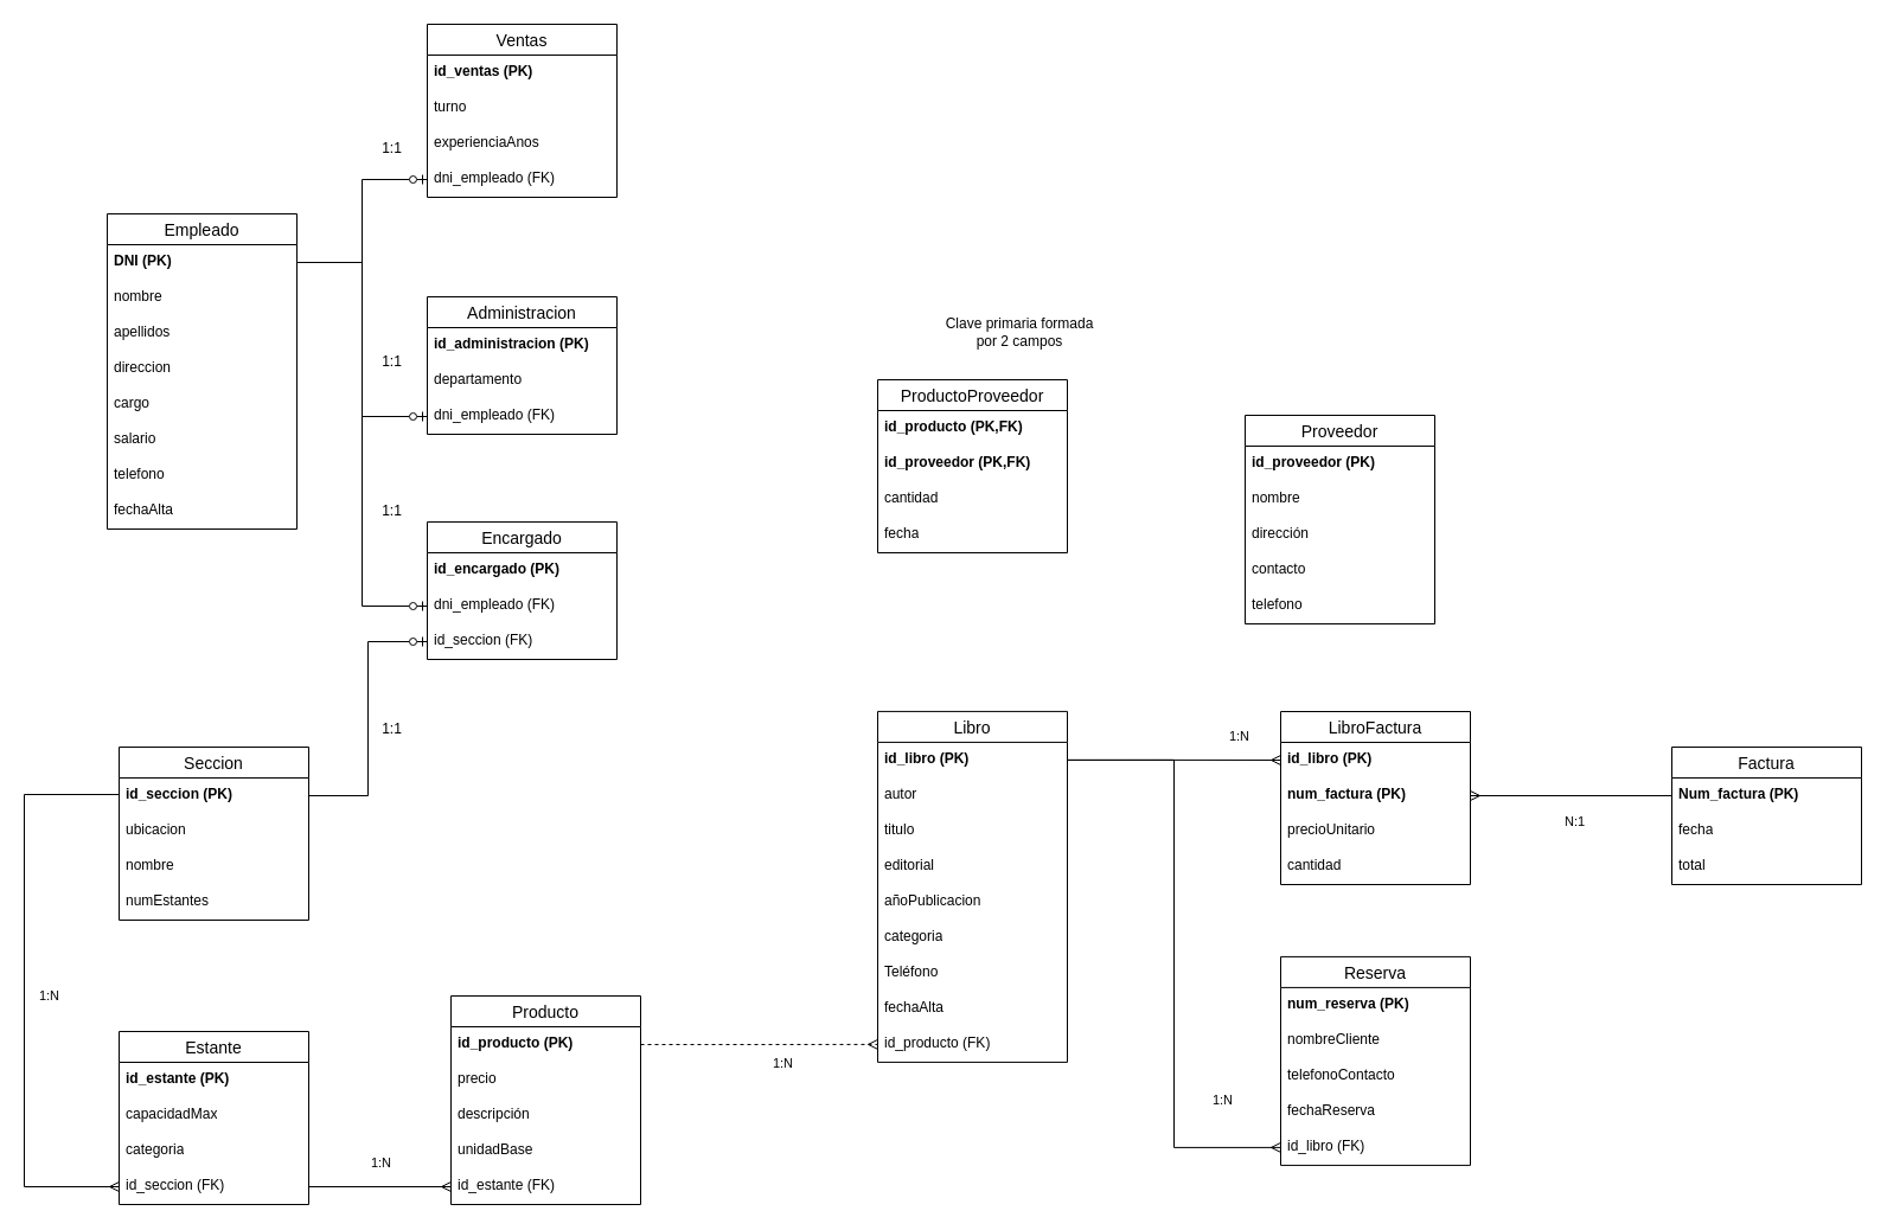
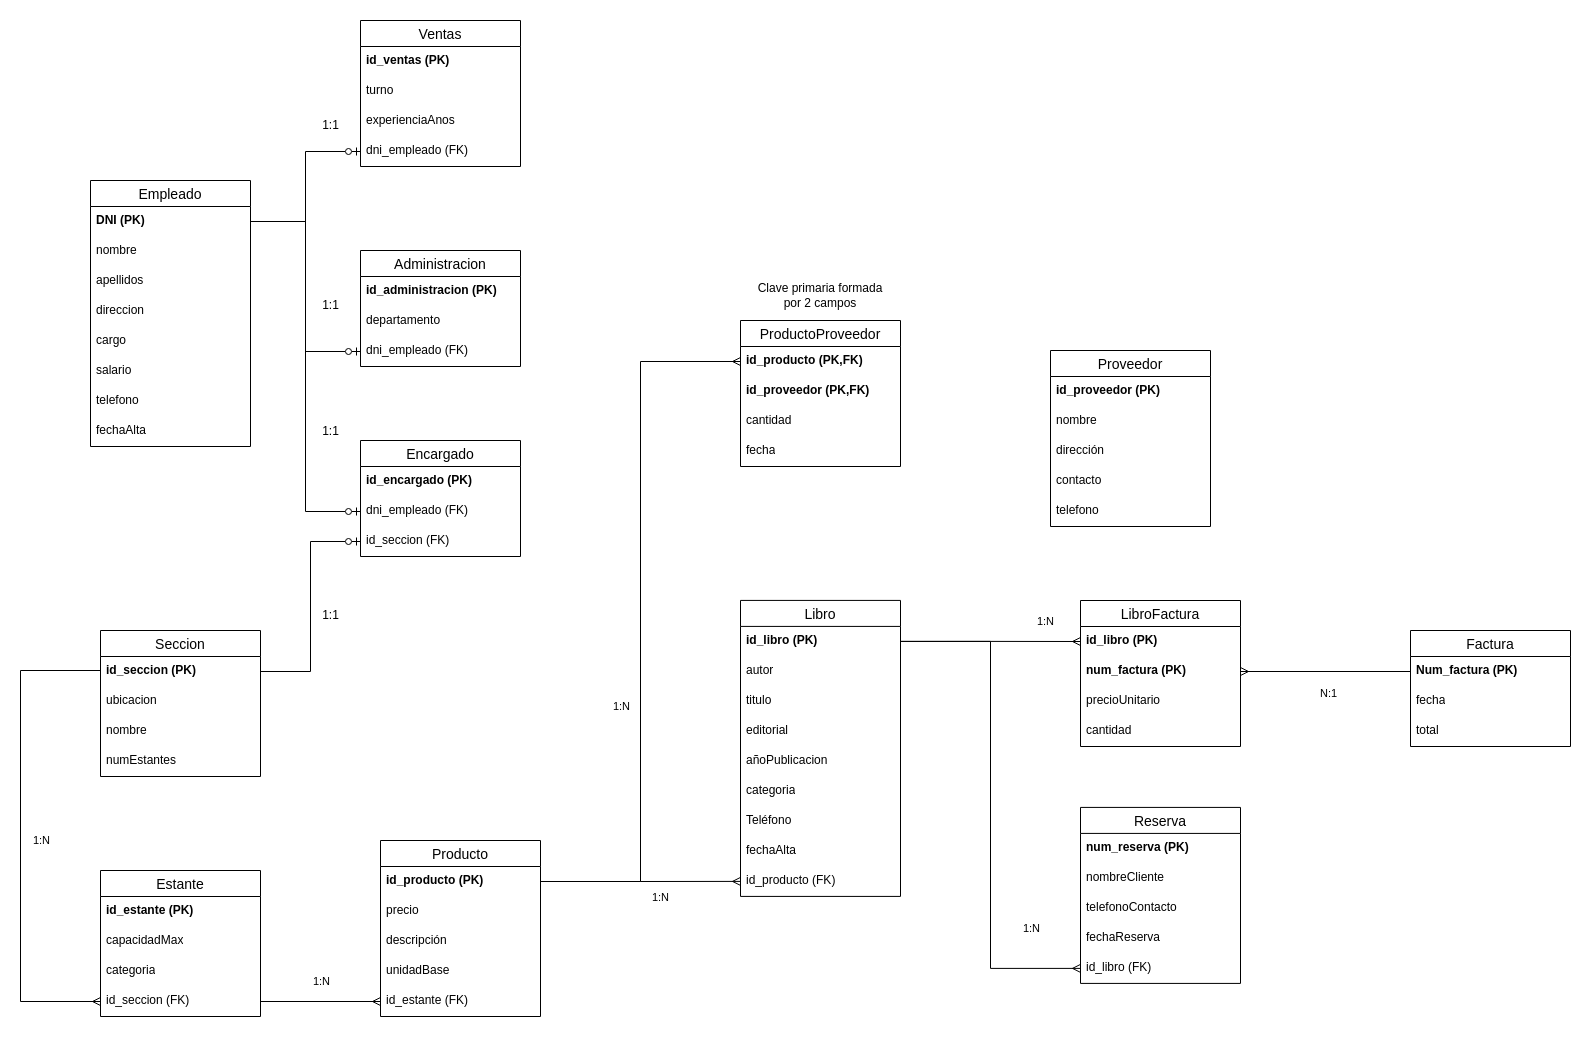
- <mxCell id="89" value="Clave primaria formada por 2 campos" style="text;html=1;align=center;verticalAlign=middle;whiteSpace=wrap;rounded=0;" vertex="1" parent="1"><mxGeometry x="790" y="255" width="140" height="50" as="geometry" /></mxCell>
+ <mxCell id="89" value="Clave primaria formada por 2 campos" style="text;html=1;align=center;verticalAlign=middle;whiteSpace=wrap;rounded=0;" vertex="1" parent="1"><mxGeometry x="750" y="270" width="140" height="50" as="geometry" /></mxCell>
+ <mxCell id="72" style="edgeStyle=orthogonalEdgeStyle;rounded=0;orthogonalLoop=1;jettySize=auto;html=1;exitX=1;exitY=0.5;exitDx=0;exitDy=0;entryX=0;entryY=0.5;entryDx=0;entryDy=0;endArrow=ERmany;endFill=0;" edge="1" parent="1" source="12" target="68"><mxGeometry relative="1" as="geometry" /></mxCell>
+ <mxCell id="73" value="1:N" style="edgeLabel;html=1;align=center;verticalAlign=middle;resizable=0;points=[];" vertex="1" connectable="0" parent="72"><mxGeometry x="-0.414" y="-4" relative="1" as="geometry"><mxPoint x="-24" y="-65" as="offset" /></mxGeometry></mxCell>
- <mxCell id="91" style="edgeStyle=orthogonalEdgeStyle;rounded=0;orthogonalLoop=1;jettySize=auto;html=1;exitX=1;exitY=0.5;exitDx=0;exitDy=0;endArrow=ERmany;endFill=0;dashed=1;" edge="1" parent="1" source="12" target="36"><mxGeometry relative="1" as="geometry"><mxPoint x="180" y="1330" as="targetPoint" /><Array as="points" /></mxGeometry></mxCell>
+ <mxCell id="91" style="edgeStyle=orthogonalEdgeStyle;rounded=0;orthogonalLoop=1;jettySize=auto;html=1;exitX=1;exitY=0.5;exitDx=0;exitDy=0;endArrow=ERmany;endFill=0;" edge="1" parent="1" source="12" target="36"><mxGeometry relative="1" as="geometry"><mxPoint x="180" y="1330" as="targetPoint" /><Array as="points" /></mxGeometry></mxCell>
